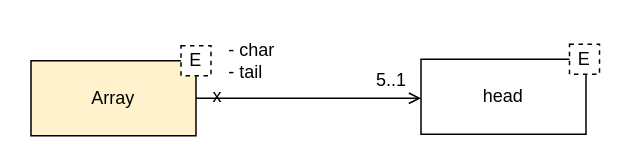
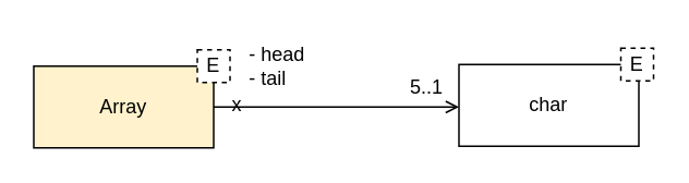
- <mxCell id="5" value="- char&lt;div&gt;- tail&lt;/div&gt;" style="text;html=1;align=left;verticalAlign=middle;resizable=0;points=[];autosize=1;strokeColor=none;fillColor=none;" parent="1" vertex="1"><mxGeometry x="150" y="20" width="60" height="40" as="geometry" /></mxCell>
+ <mxCell id="5" value="- head&lt;div&gt;- tail&lt;/div&gt;" style="text;html=1;align=left;verticalAlign=middle;resizable=0;points=[];autosize=1;strokeColor=none;fillColor=none;" parent="1" vertex="1"><mxGeometry x="150" y="20" width="60" height="40" as="geometry" /></mxCell>
- <mxCell id="8" value="head" style="html=1;whiteSpace=wrap;" vertex="1" parent="1"><mxGeometry x="280" y="39" width="110" height="50" as="geometry" /></mxCell>
+ <mxCell id="8" value="char" style="html=1;whiteSpace=wrap;" vertex="1" parent="1"><mxGeometry x="280" y="39" width="110" height="50" as="geometry" /></mxCell>
